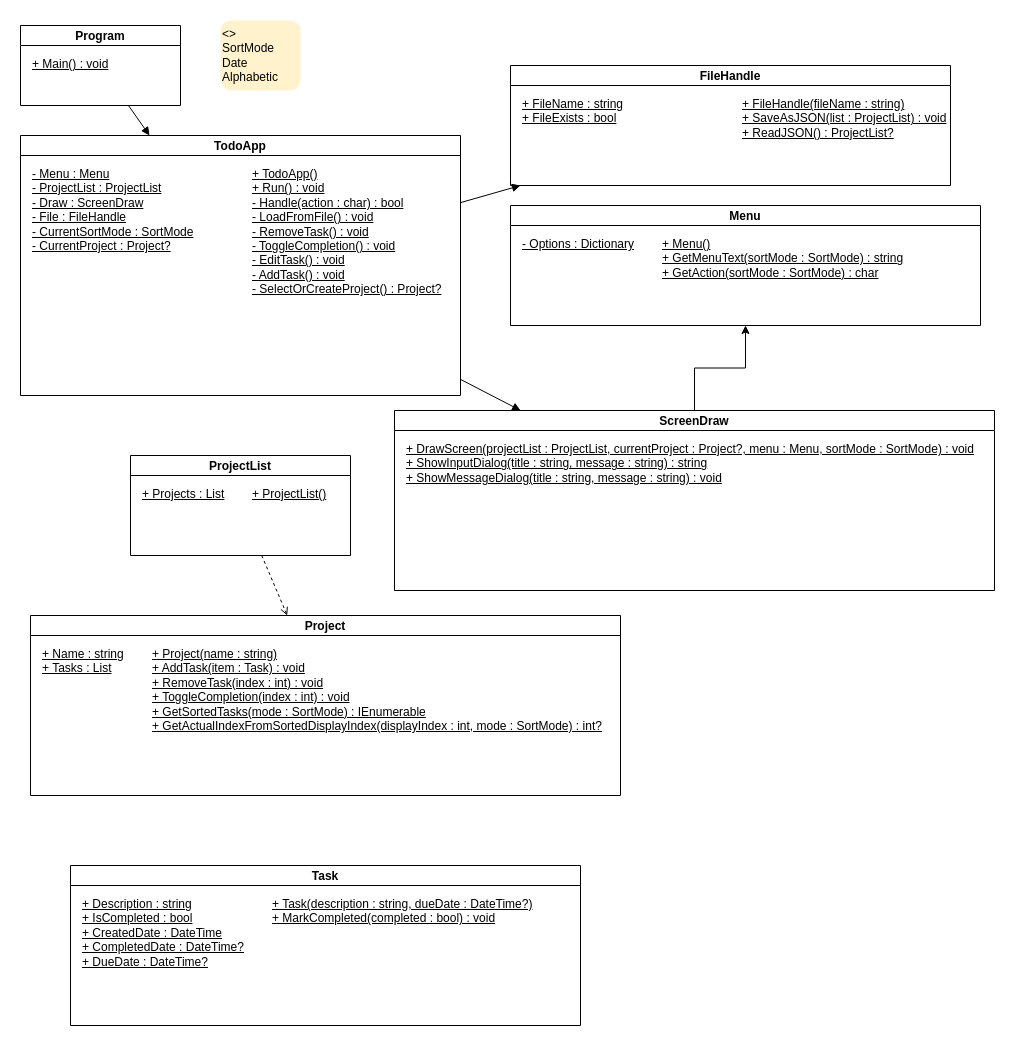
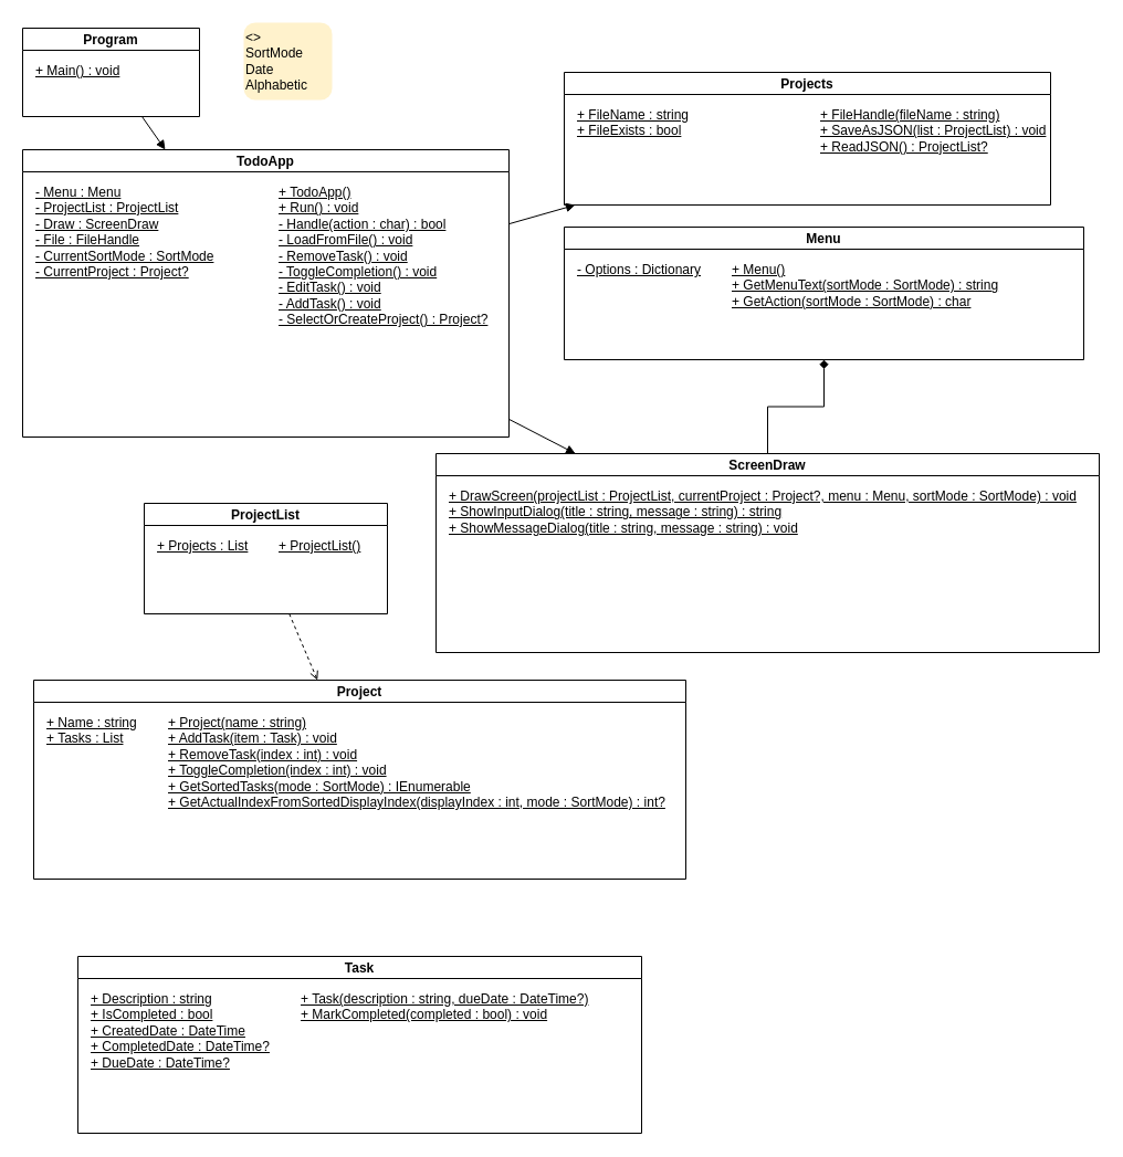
- <mxCell id="22" value="FileHandle" style="swimlane;childLayout=stackLayout;horizontal=1;startSize=20;" parent="1" vertex="1"><mxGeometry x="510" y="65" width="440" height="120" as="geometry" /></mxCell>
+ <mxCell id="22" value="Projects" style="swimlane;childLayout=stackLayout;horizontal=1;startSize=20;" parent="1" vertex="1"><mxGeometry x="510" y="65" width="440" height="120" as="geometry" /></mxCell>
- <mxCell id="19" style="edgeStyle=orthogonalEdgeStyle;rounded=0;orthogonalLoop=1;jettySize=auto;html=1;exitX=0.5;exitY=0;exitDx=0;exitDy=0;entryX=0.5;entryY=1;entryDx=0;entryDy=0;" edge="1" parent="1" source="20" target="7"><mxGeometry relative="1" as="geometry"><mxPoint x="800" y="245" as="targetPoint" /></mxGeometry></mxCell>
+ <mxCell id="19" style="edgeStyle=orthogonalEdgeStyle;rounded=0;orthogonalLoop=1;jettySize=auto;html=1;exitX=0.5;exitY=0;exitDx=0;exitDy=0;entryX=0.5;entryY=1;entryDx=0;entryDy=0;endArrow=diamond;" edge="1" parent="1" source="20" target="7"><mxGeometry relative="1" as="geometry"><mxPoint x="800" y="245" as="targetPoint" /></mxGeometry></mxCell>
